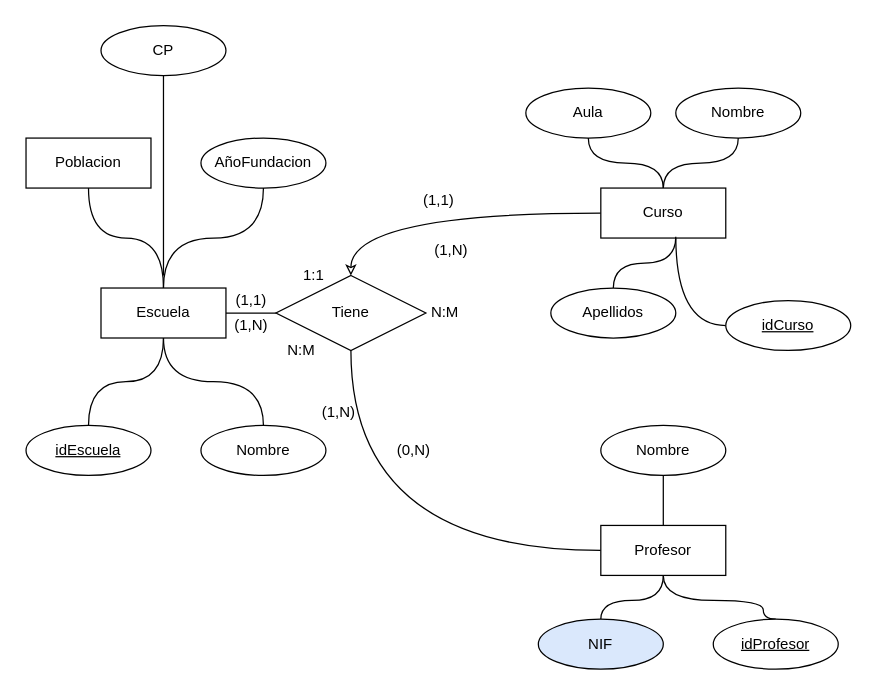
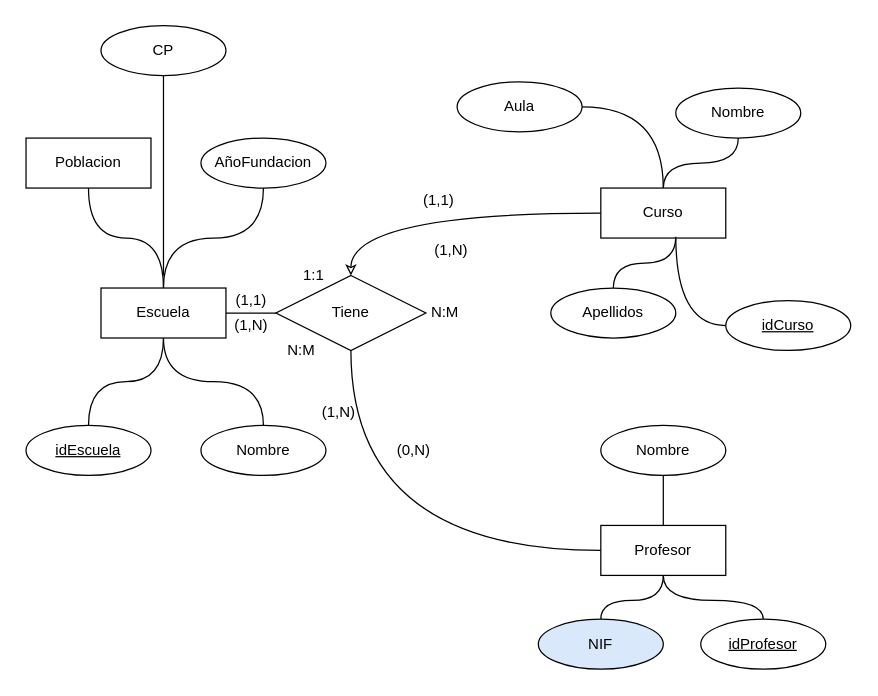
- <mxCell id="32" value="Aula" style="ellipse;whiteSpace=wrap;html=1;align=center;" parent="1" vertex="1"><mxGeometry x="420" y="70" width="100" height="40" as="geometry" /></mxCell>
+ <mxCell id="32" value="Aula" style="ellipse;whiteSpace=wrap;html=1;align=center;" parent="1" vertex="1"><mxGeometry x="365" y="65" width="100" height="40" as="geometry" /></mxCell>
- <mxCell id="13" value="&lt;u&gt;idProfesor&lt;/u&gt;" style="ellipse;whiteSpace=wrap;html=1;align=center;" parent="1" vertex="1"><mxGeometry x="570" y="495" width="100" height="40" as="geometry" /></mxCell>
+ <mxCell id="13" value="&lt;u&gt;idProfesor&lt;/u&gt;" style="ellipse;whiteSpace=wrap;html=1;align=center;" parent="1" vertex="1"><mxGeometry x="560" y="495" width="100" height="40" as="geometry" /></mxCell>
